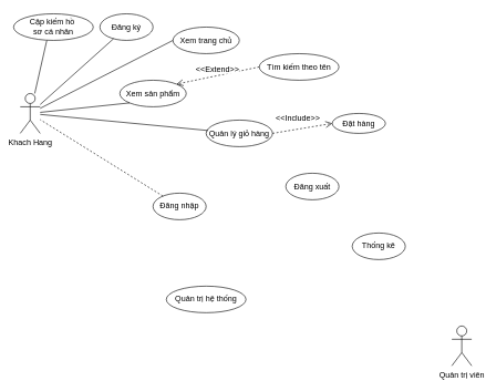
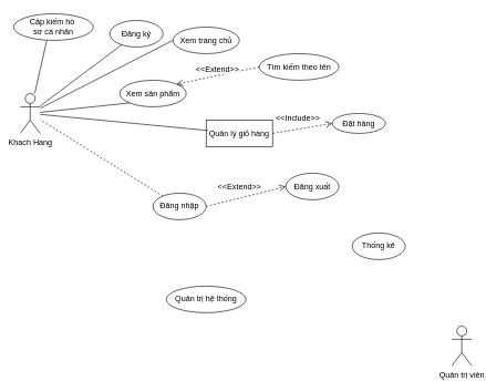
- <mxCell id="3" value="Đăng ký" style="ellipse;whiteSpace=wrap;html=1;" vertex="1" parent="1"><mxGeometry x="150" y="20" width="80" height="40" as="geometry" /></mxCell>
+ <mxCell id="3" value="Đăng ký" style="ellipse;whiteSpace=wrap;html=1;" vertex="1" parent="1"><mxGeometry x="165" y="30" width="80" height="40" as="geometry" /></mxCell>
- <mxCell id="7" value="Quản lý giỏ hàng" style="ellipse;whiteSpace=wrap;html=1;" vertex="1" parent="1"><mxGeometry x="310" y="180" width="100" height="40" as="geometry" /></mxCell>
+ <mxCell id="7" value="Quản lý giỏ hàng" style="whiteSpace=wrap;html=1;rounded=0;" vertex="1" parent="1"><mxGeometry x="310" y="180" width="100" height="40" as="geometry" /></mxCell>
+ <mxCell id="21" value="&amp;lt;&amp;lt;Extend&amp;gt;&amp;gt;" style="html=1;verticalAlign=bottom;endArrow=open;dashed=1;endSize=8;rounded=0;fontFamily=Helvetica;fontSize=12;fontColor=default;entryX=0;entryY=0.5;entryDx=0;entryDy=0;exitX=1;exitY=0.5;exitDx=0;exitDy=0;" edge="1" parent="1" source="9" target="10"><mxGeometry x="-0.137" y="7" relative="1" as="geometry"><mxPoint x="400" y="110" as="sourcePoint" /><mxPoint x="275.355" y="135.858" as="targetPoint" /><mxPoint as="offset" /></mxGeometry></mxCell>
